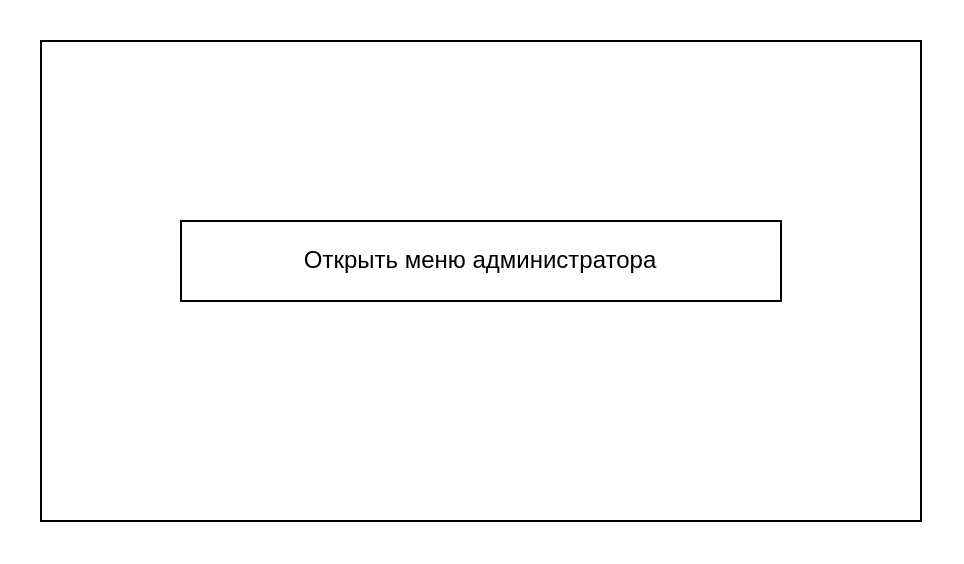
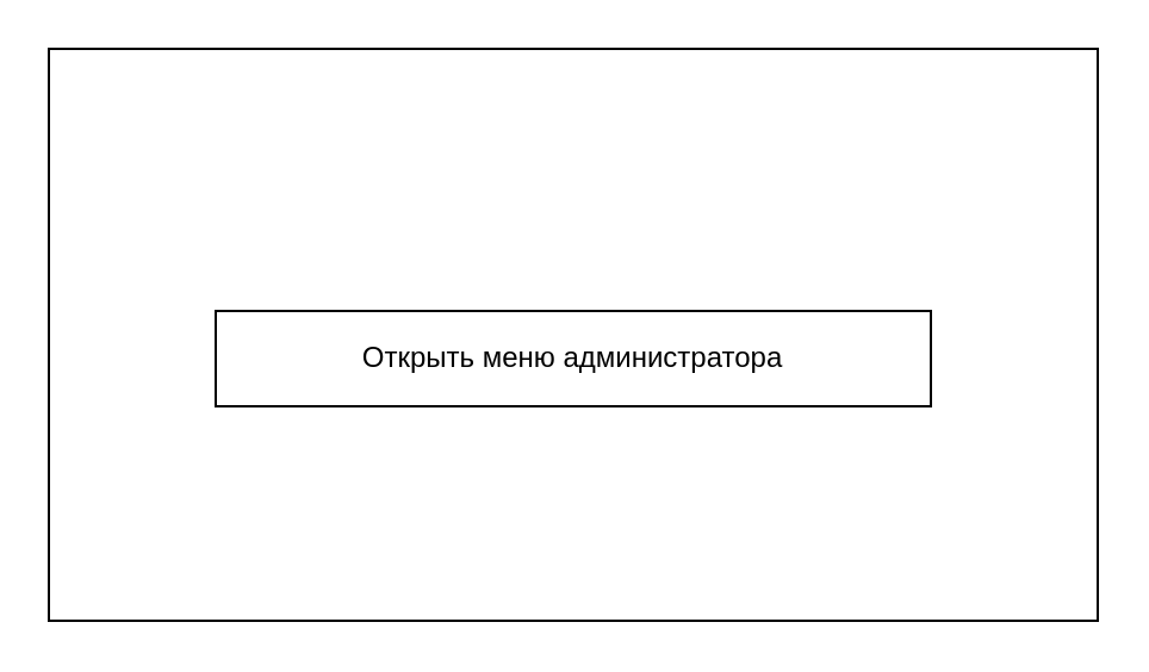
- <mxCell id="3" value="Открыть меню администратора" style="rounded=0;whiteSpace=wrap;html=1;" parent="1" vertex="1"><mxGeometry x="90" y="110" width="300" height="40" as="geometry" /></mxCell>
+ <mxCell id="3" value="Открыть меню администратора" style="rounded=0;whiteSpace=wrap;html=1;" parent="1" vertex="1"><mxGeometry x="90" y="130" width="300" height="40" as="geometry" /></mxCell>
